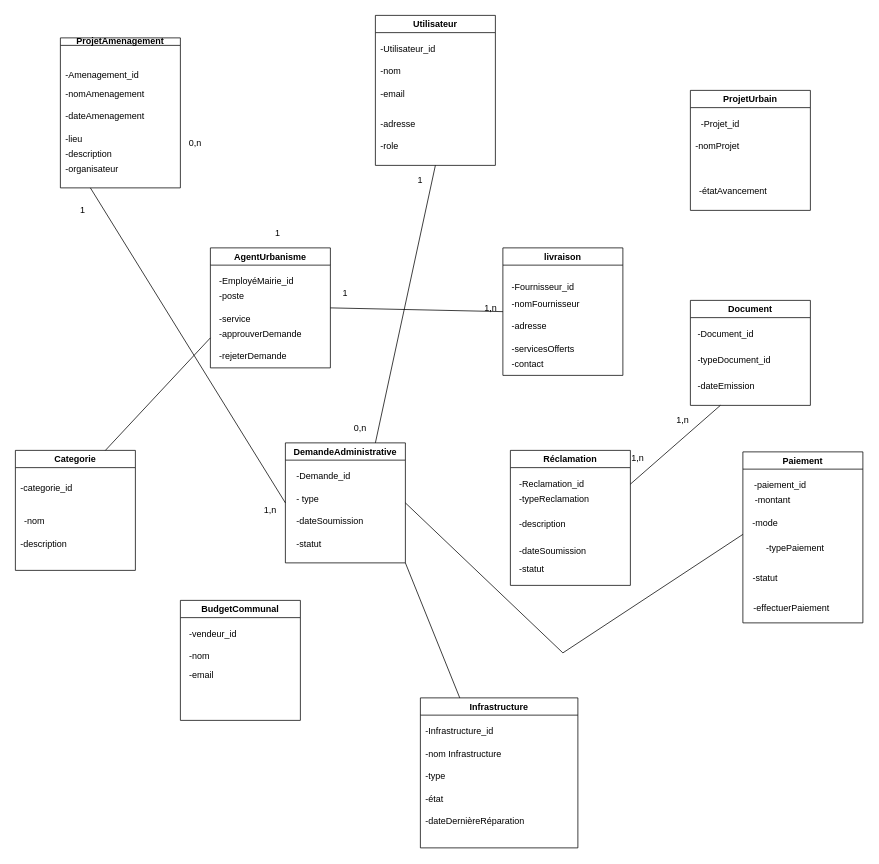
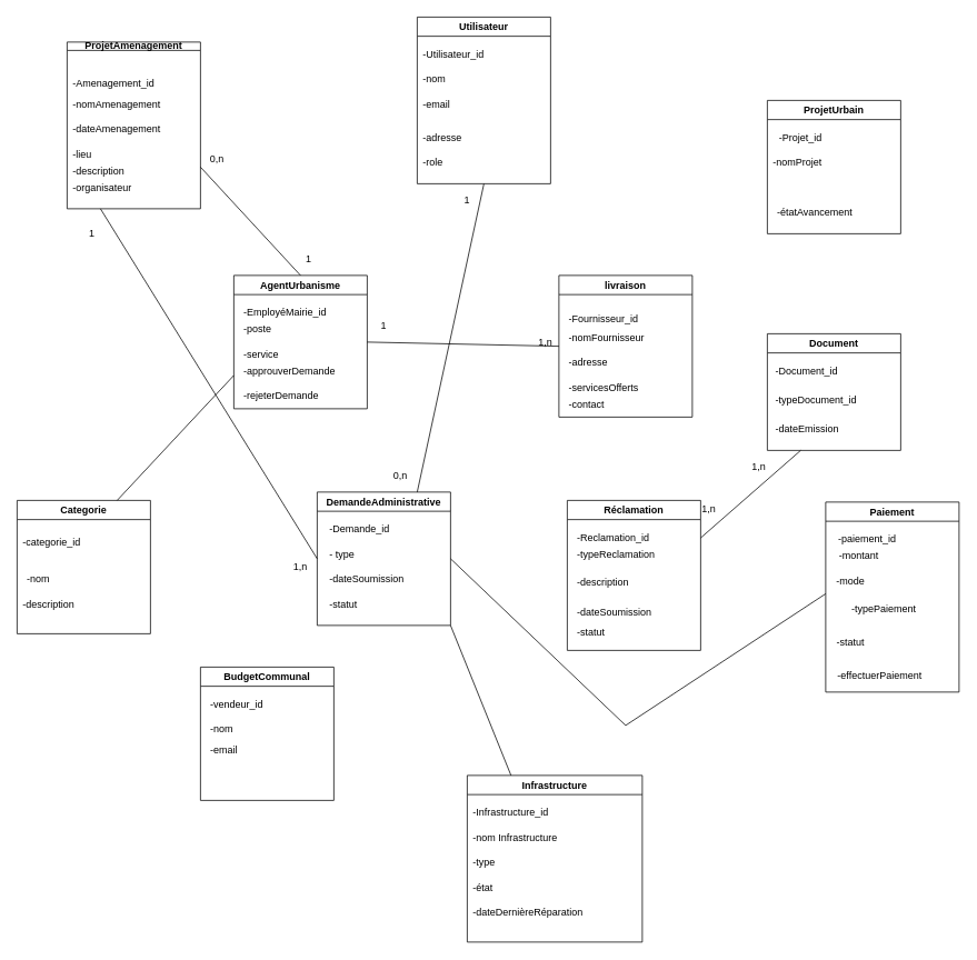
+ <mxCell id="74" value="" style="endArrow=none;html=1;rounded=0;exitX=0.5;exitY=0;exitDx=0;exitDy=0;entryX=1;entryY=0.75;entryDx=0;entryDy=0;" parent="1" source="2" target="49" edge="1"><mxGeometry width="50" height="50" relative="1" as="geometry"><mxPoint x="190" y="840" as="sourcePoint" /><mxPoint x="250" y="270" as="targetPoint" /></mxGeometry></mxCell>
